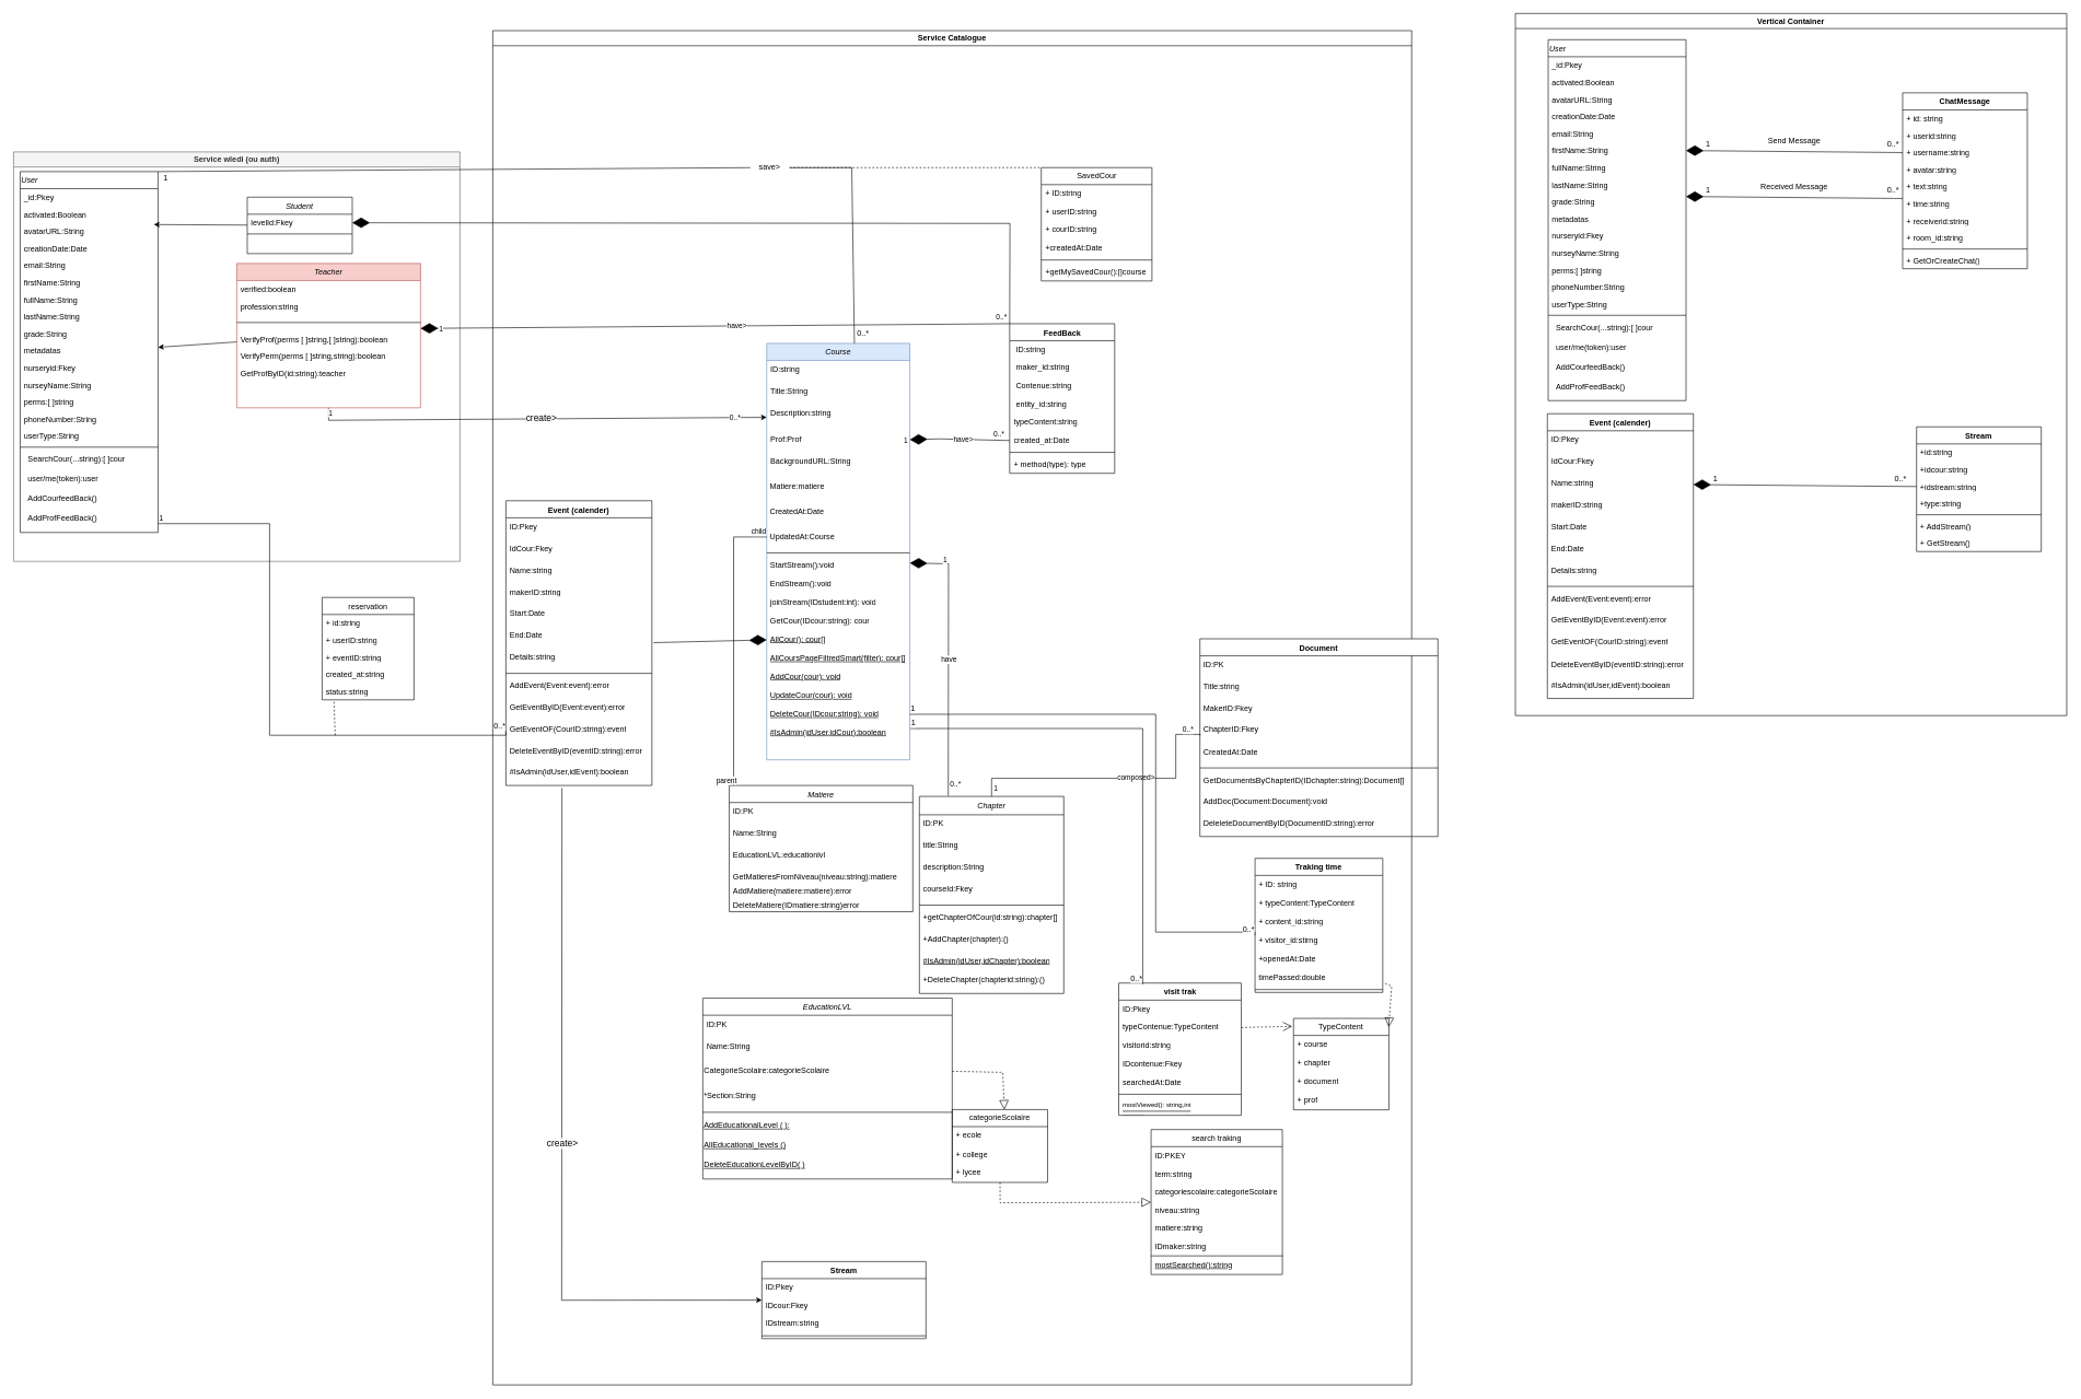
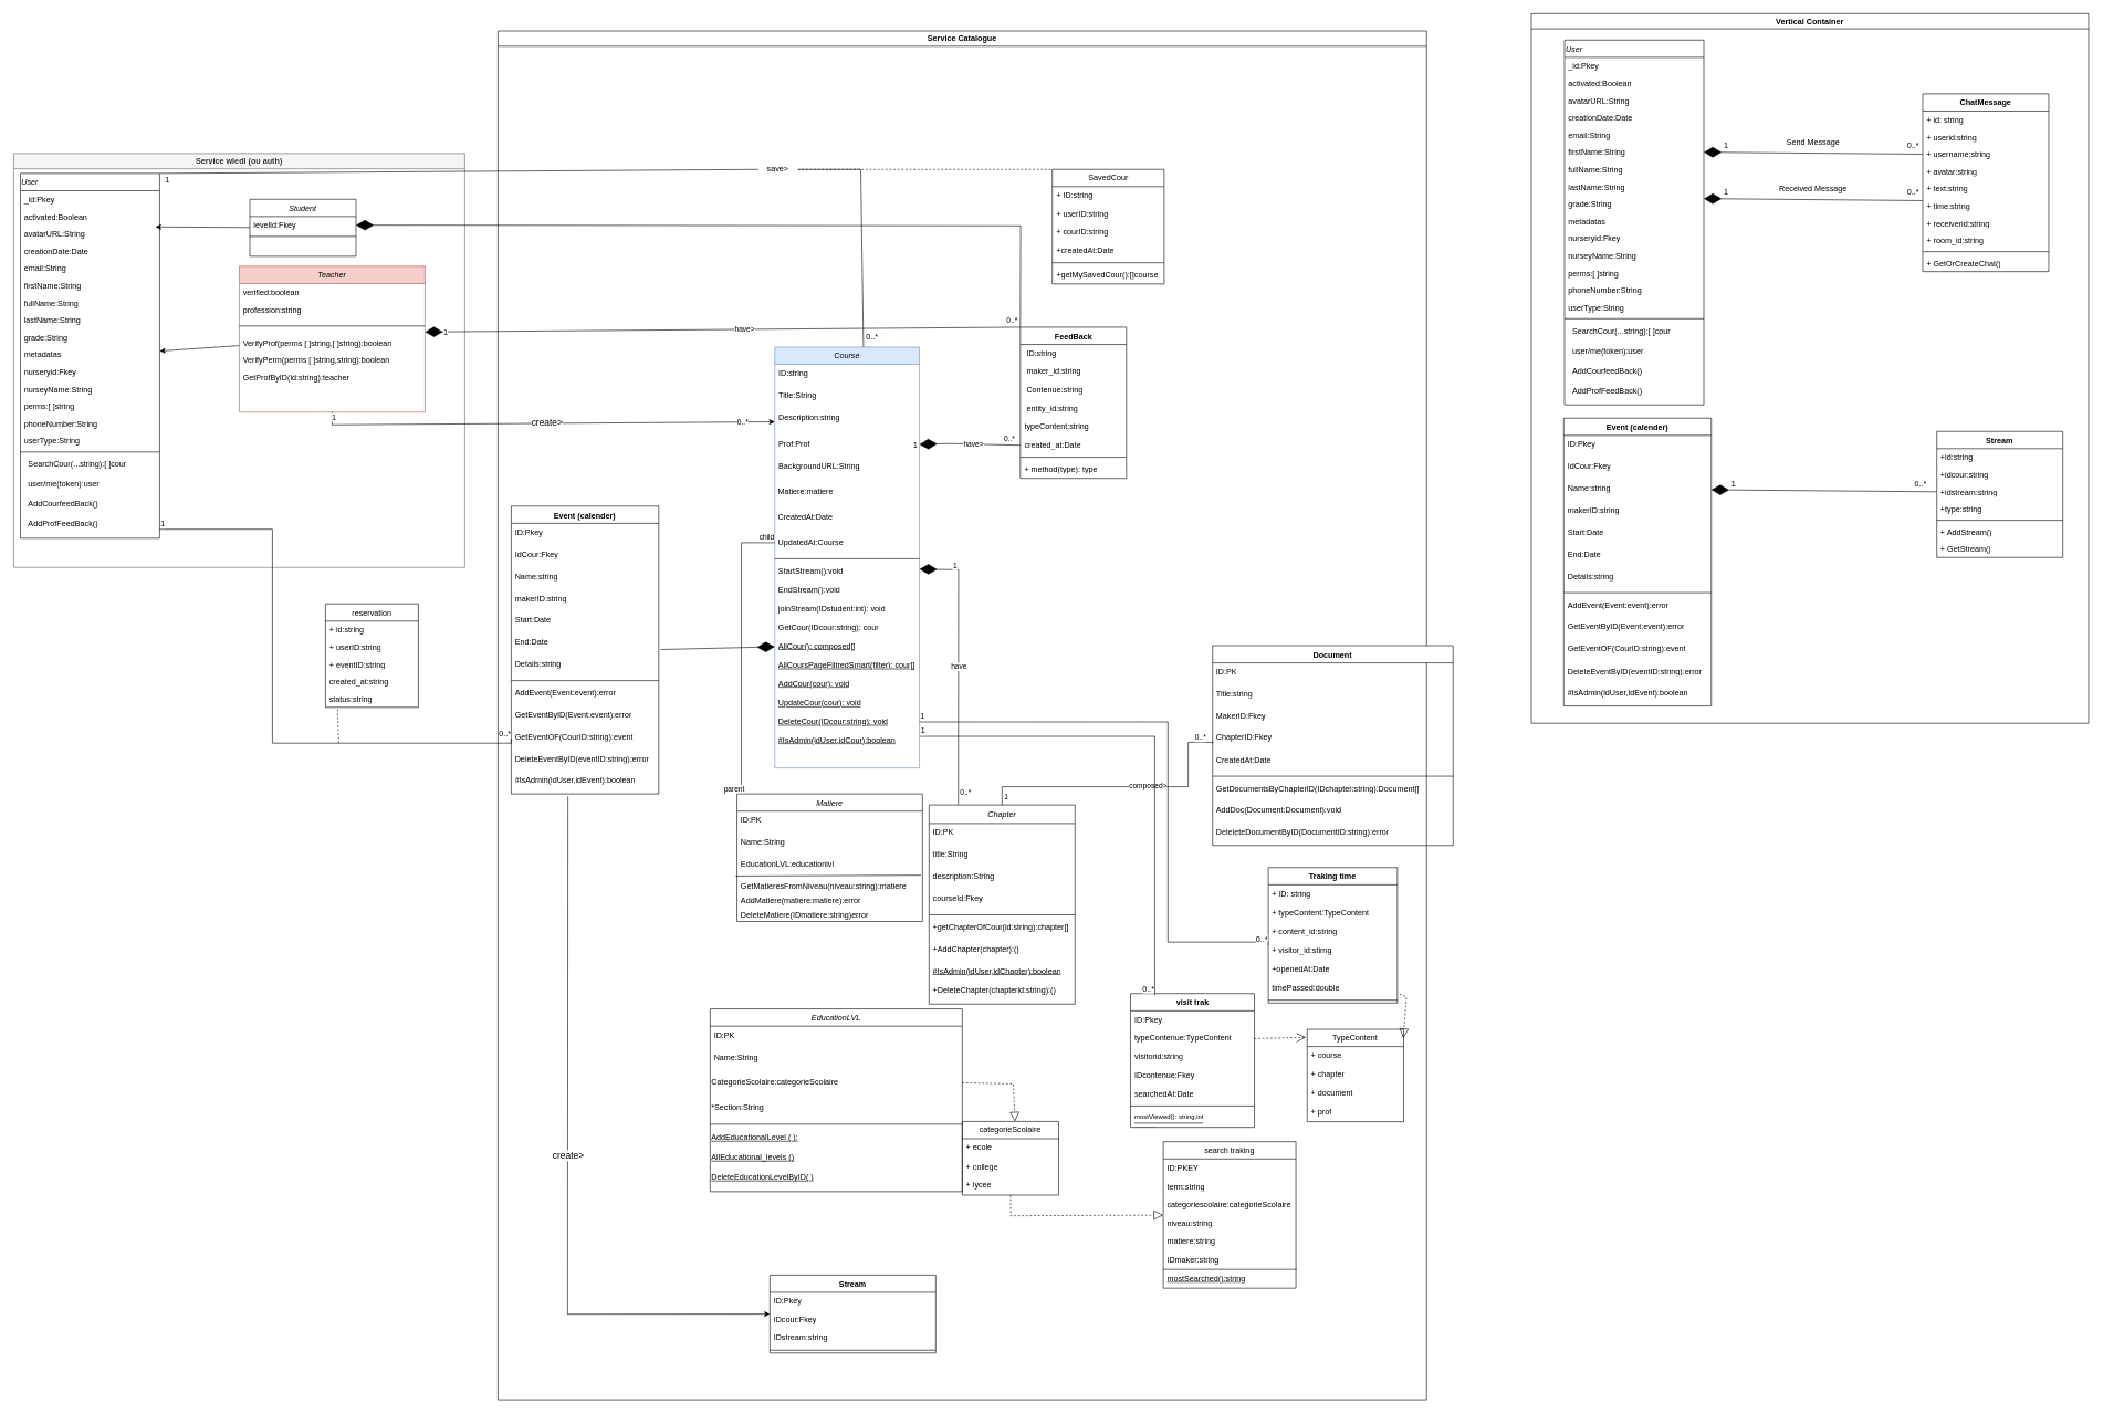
- <mxCell id="27" value="AllCour(): cour[]" style="text;strokeColor=none;fillColor=none;align=left;verticalAlign=top;spacingLeft=4;spacingRight=4;overflow=hidden;rotatable=0;points=[[0,0.5],[1,0.5]];portConstraint=eastwest;whiteSpace=wrap;html=1;fontStyle=4" parent="13" vertex="1"><mxGeometry y="437.676" width="218" height="28.344" as="geometry" /></mxCell>
+ <mxCell id="27" value="AllCour(): composed[]" style="text;strokeColor=none;fillColor=none;align=left;verticalAlign=top;spacingLeft=4;spacingRight=4;overflow=hidden;rotatable=0;points=[[0,0.5],[1,0.5]];portConstraint=eastwest;whiteSpace=wrap;html=1;fontStyle=4" parent="13" vertex="1"><mxGeometry y="437.676" width="218" height="28.344" as="geometry" /></mxCell>
+ <mxCell id="60" value="" style="endArrow=none;html=1;rounded=0;entryX=0.992;entryY=0.916;entryDx=0;entryDy=0;exitX=-0.007;exitY=-0.068;exitDx=0;exitDy=0;entryPerimeter=0;exitPerimeter=0;" parent="55" source="59" target="58" edge="1"><mxGeometry width="50" height="50" relative="1" as="geometry"><mxPoint x="-124.193" y="154.06" as="sourcePoint" /><mxPoint x="-74.193" y="100.899" as="targetPoint" /></mxGeometry></mxCell>
